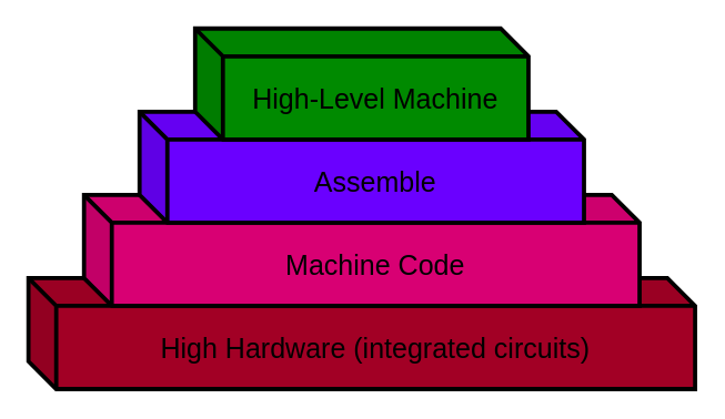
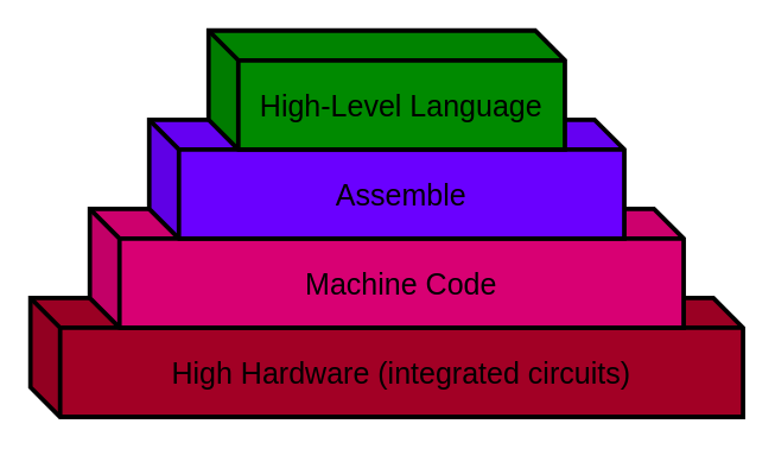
- <mxCell id="5" value="&lt;font color=&quot;#000000&quot; style=&quot;font-size: 20px&quot;&gt;High-Level Machine&lt;/font&gt;" style="shape=cube;whiteSpace=wrap;html=1;boundedLbl=1;backgroundOutline=1;darkOpacity=0.05;darkOpacity2=0.1;direction=east;fillColor=#008a00;fontColor=#ffffff;strokeColor=#000000;strokeWidth=3;" vertex="1" parent="1"><mxGeometry x="140" y="20" width="240" height="80" as="geometry" /></mxCell>
+ <mxCell id="5" value="&lt;font color=&quot;#000000&quot; style=&quot;font-size: 20px&quot;&gt;High-Level Language&lt;/font&gt;" style="shape=cube;whiteSpace=wrap;html=1;boundedLbl=1;backgroundOutline=1;darkOpacity=0.05;darkOpacity2=0.1;direction=east;fillColor=#008a00;fontColor=#ffffff;strokeColor=#000000;strokeWidth=3;" vertex="1" parent="1"><mxGeometry x="140" y="20" width="240" height="80" as="geometry" /></mxCell>
